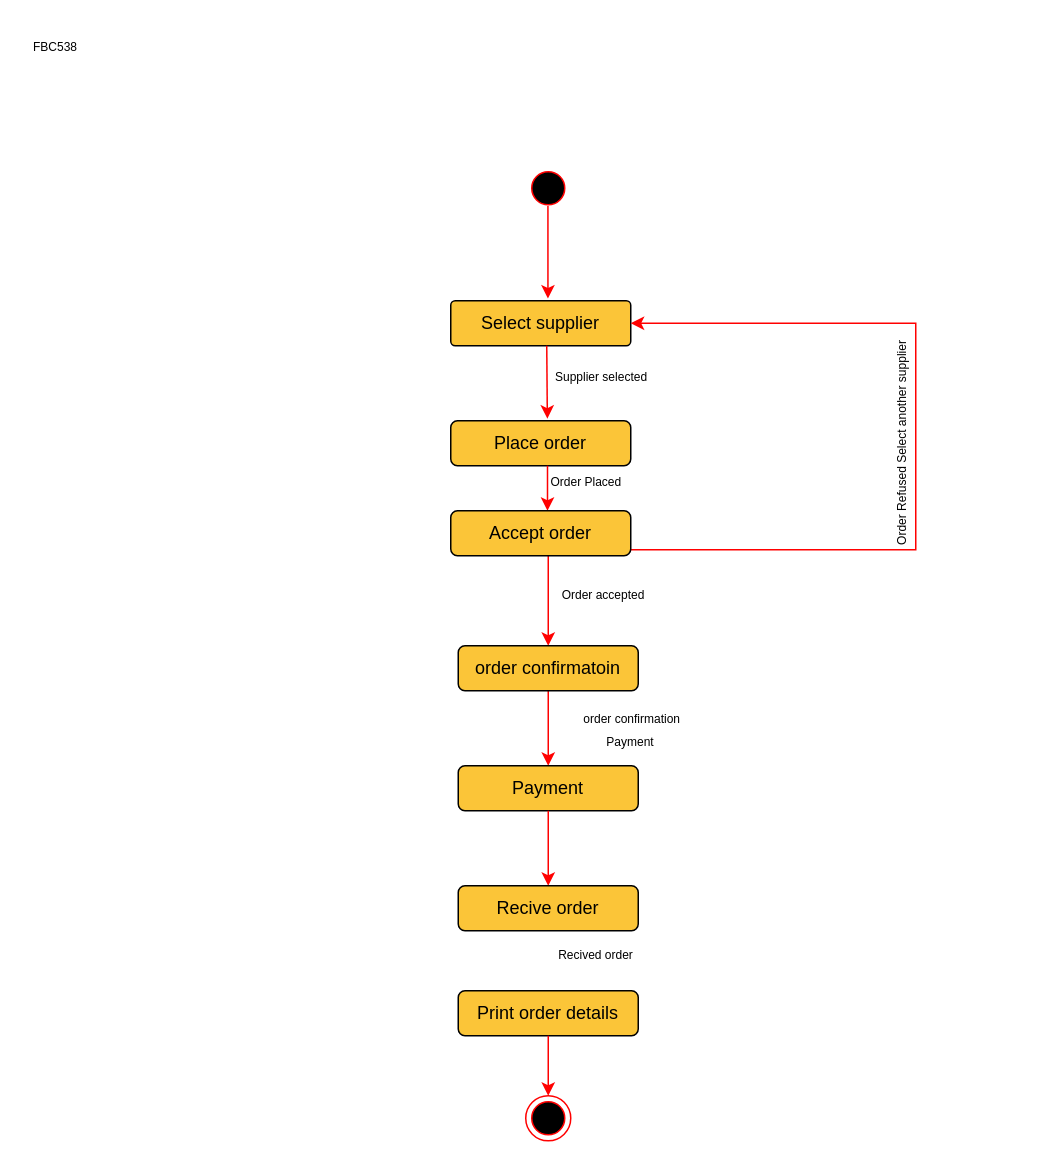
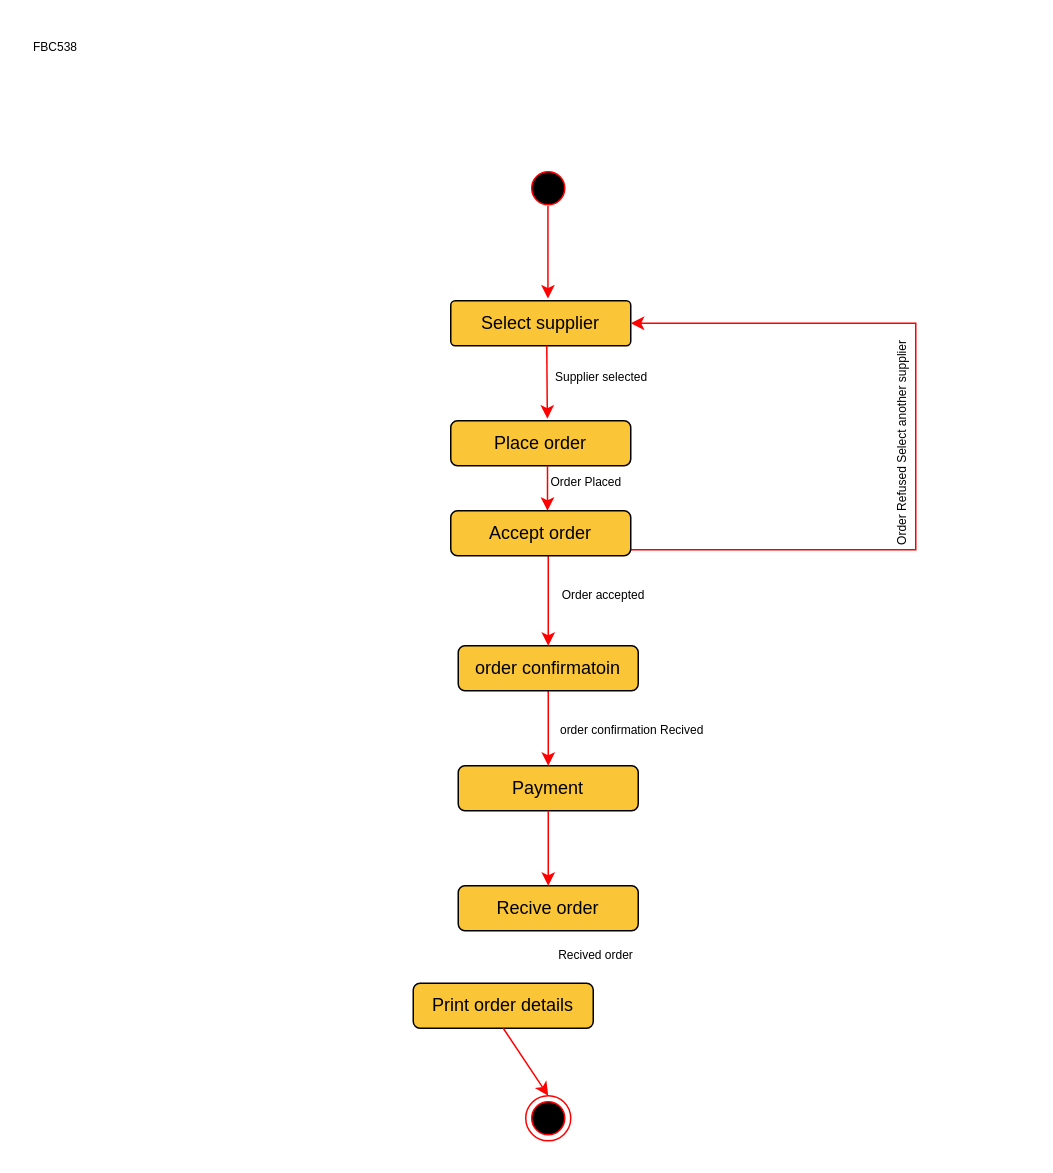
- <mxCell id="12" value="&lt;font style=&quot;font-size: 8px;&quot;&gt;&amp;nbsp;order confirmation Payment&lt;/font&gt;" style="text;html=1;strokeColor=none;fillColor=none;align=center;verticalAlign=middle;whiteSpace=wrap;rounded=0;" parent="1" vertex="1"><mxGeometry x="370" y="480" width="100" height="10" as="geometry" /></mxCell>
+ <mxCell id="12" value="&lt;font style=&quot;font-size: 8px;&quot;&gt;&amp;nbsp;order confirmation Recived&lt;/font&gt;" style="text;html=1;strokeColor=none;fillColor=none;align=center;verticalAlign=middle;whiteSpace=wrap;rounded=0;" parent="1" vertex="1"><mxGeometry x="370" y="480" width="100" height="10" as="geometry" /></mxCell>
- <mxCell id="17" value="Print order details" style="rounded=1;whiteSpace=wrap;html=1;fillColor=#FBC538;" parent="1" vertex="1"><mxGeometry x="305" y="660" width="120" height="30" as="geometry" /></mxCell>
+ <mxCell id="17" value="Print order details" style="rounded=1;whiteSpace=wrap;html=1;fillColor=#FBC538;" parent="1" vertex="1"><mxGeometry x="275" y="655" width="120" height="30" as="geometry" /></mxCell>
